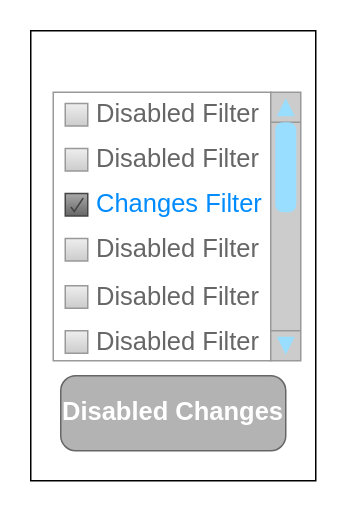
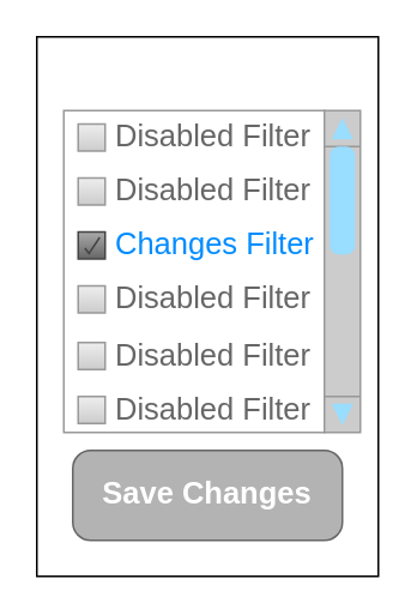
- <mxCell id="11" value="Disabled Changes" style="strokeWidth=1;shadow=0;dashed=0;align=center;html=1;shape=mxgraph.mockup.buttons.button;strokeColor=#666666;fontColor=#ffffff;mainText=;buttonStyle=round;fontSize=17;fontStyle=1;fillColor=#B3B3B3;whiteSpace=wrap;" vertex="1" parent="1"><mxGeometry x="40" y="250" width="150" height="50" as="geometry" /></mxCell>
+ <mxCell id="11" value="Save Changes" style="strokeWidth=1;shadow=0;dashed=0;align=center;html=1;shape=mxgraph.mockup.buttons.button;strokeColor=#666666;fontColor=#ffffff;mainText=;buttonStyle=round;fontSize=17;fontStyle=1;fillColor=#B3B3B3;whiteSpace=wrap;" vertex="1" parent="1"><mxGeometry x="40" y="250" width="150" height="50" as="geometry" /></mxCell>
